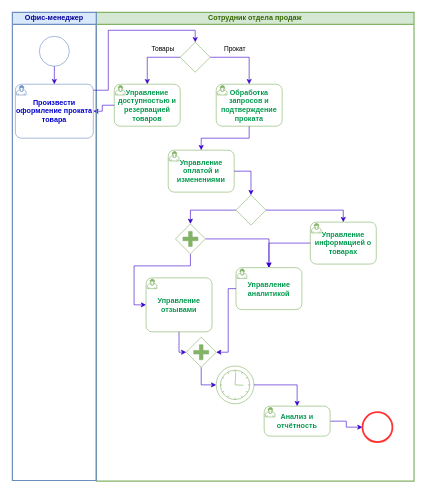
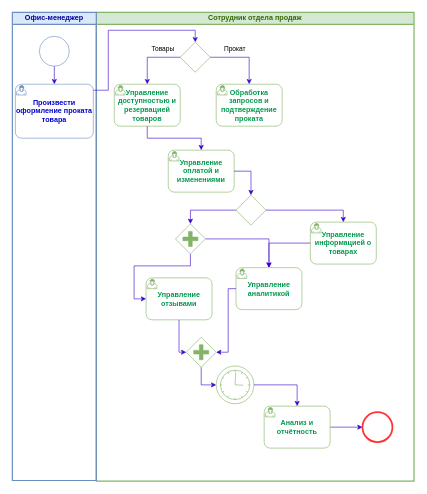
- <mxCell id="11" style="edgeStyle=orthogonalEdgeStyle;rounded=0;orthogonalLoop=1;jettySize=auto;html=1;fillColor=#6a00ff;strokeColor=#3700CC;" parent="2" source="4" target="35" edge="1"><mxGeometry relative="1" as="geometry" /></mxCell>
+ <mxCell id="11" style="edgeStyle=orthogonalEdgeStyle;rounded=0;orthogonalLoop=1;jettySize=auto;html=1;entryX=0.5;entryY=0;entryDx=0;entryDy=0;entryPerimeter=0;fillColor=#6a00ff;strokeColor=#3700CC;" parent="2" source="4" target="10" edge="1"><mxGeometry relative="1" as="geometry" /></mxCell>
- <mxCell id="12" style="edgeStyle=orthogonalEdgeStyle;rounded=0;orthogonalLoop=1;jettySize=auto;html=1;entryX=0.5;entryY=0;entryDx=0;entryDy=0;entryPerimeter=0;fillColor=#6a00ff;strokeColor=#3700CC;" parent="2" source="7" target="10" edge="1"><mxGeometry relative="1" as="geometry" /></mxCell>
- <mxCell id="21" value="Управление отзывами" style="points=[[0.25,0,0],[0.5,0,0],[0.75,0,0],[1,0.25,0],[1,0.5,0],[1,0.75,0],[0.75,1,0],[0.5,1,0],[0.25,1,0],[0,0.75,0],[0,0.5,0],[0,0.25,0]];shape=mxgraph.bpmn.task;whiteSpace=wrap;rectStyle=rounded;size=10;html=1;container=1;expand=0;collapsible=0;taskMarker=user;fillColor=default;strokeColor=#82b366;fontColor=#00994D;fontSize=12;fontStyle=1" parent="2" vertex="1"><mxGeometry x="83" y="443" width="110" height="90" as="geometry" /></mxCell>
+ <mxCell id="21" value="Управление отзывами" style="points=[[0.25,0,0],[0.5,0,0],[0.75,0,0],[1,0.25,0],[1,0.5,0],[1,0.75,0],[0.75,1,0],[0.5,1,0],[0.25,1,0],[0,0.75,0],[0,0.5,0],[0,0.25,0]];shape=mxgraph.bpmn.task;whiteSpace=wrap;rectStyle=rounded;size=10;html=1;container=1;expand=0;collapsible=0;taskMarker=user;fillColor=default;strokeColor=#82b366;fontColor=#00994D;fontSize=12;fontStyle=1" parent="2" vertex="1"><mxGeometry x="83" y="443" width="110" height="70" as="geometry" /></mxCell>
- <mxCell id="29" value="Анализ и отчётность" style="points=[[0.25,0,0],[0.5,0,0],[0.75,0,0],[1,0.25,0],[1,0.5,0],[1,0.75,0],[0.75,1,0],[0.5,1,0],[0.25,1,0],[0,0.75,0],[0,0.5,0],[0,0.25,0]];shape=mxgraph.bpmn.task;whiteSpace=wrap;rectStyle=rounded;size=10;html=1;container=1;expand=0;collapsible=0;taskMarker=user;fillColor=default;strokeColor=#82b366;fontColor=#00994D;fontSize=12;fontStyle=1" parent="2" vertex="1"><mxGeometry x="280" y="657" width="110" height="50" as="geometry" /></mxCell>
+ <mxCell id="29" value="Анализ и отчётность" style="points=[[0.25,0,0],[0.5,0,0],[0.75,0,0],[1,0.25,0],[1,0.5,0],[1,0.75,0],[0.75,1,0],[0.5,1,0],[0.25,1,0],[0,0.75,0],[0,0.5,0],[0,0.25,0]];shape=mxgraph.bpmn.task;whiteSpace=wrap;rectStyle=rounded;size=10;html=1;container=1;expand=0;collapsible=0;taskMarker=user;fillColor=default;strokeColor=#82b366;fontColor=#00994D;fontSize=12;fontStyle=1" parent="2" vertex="1"><mxGeometry x="280" y="657" width="110" height="70" as="geometry" /></mxCell>
